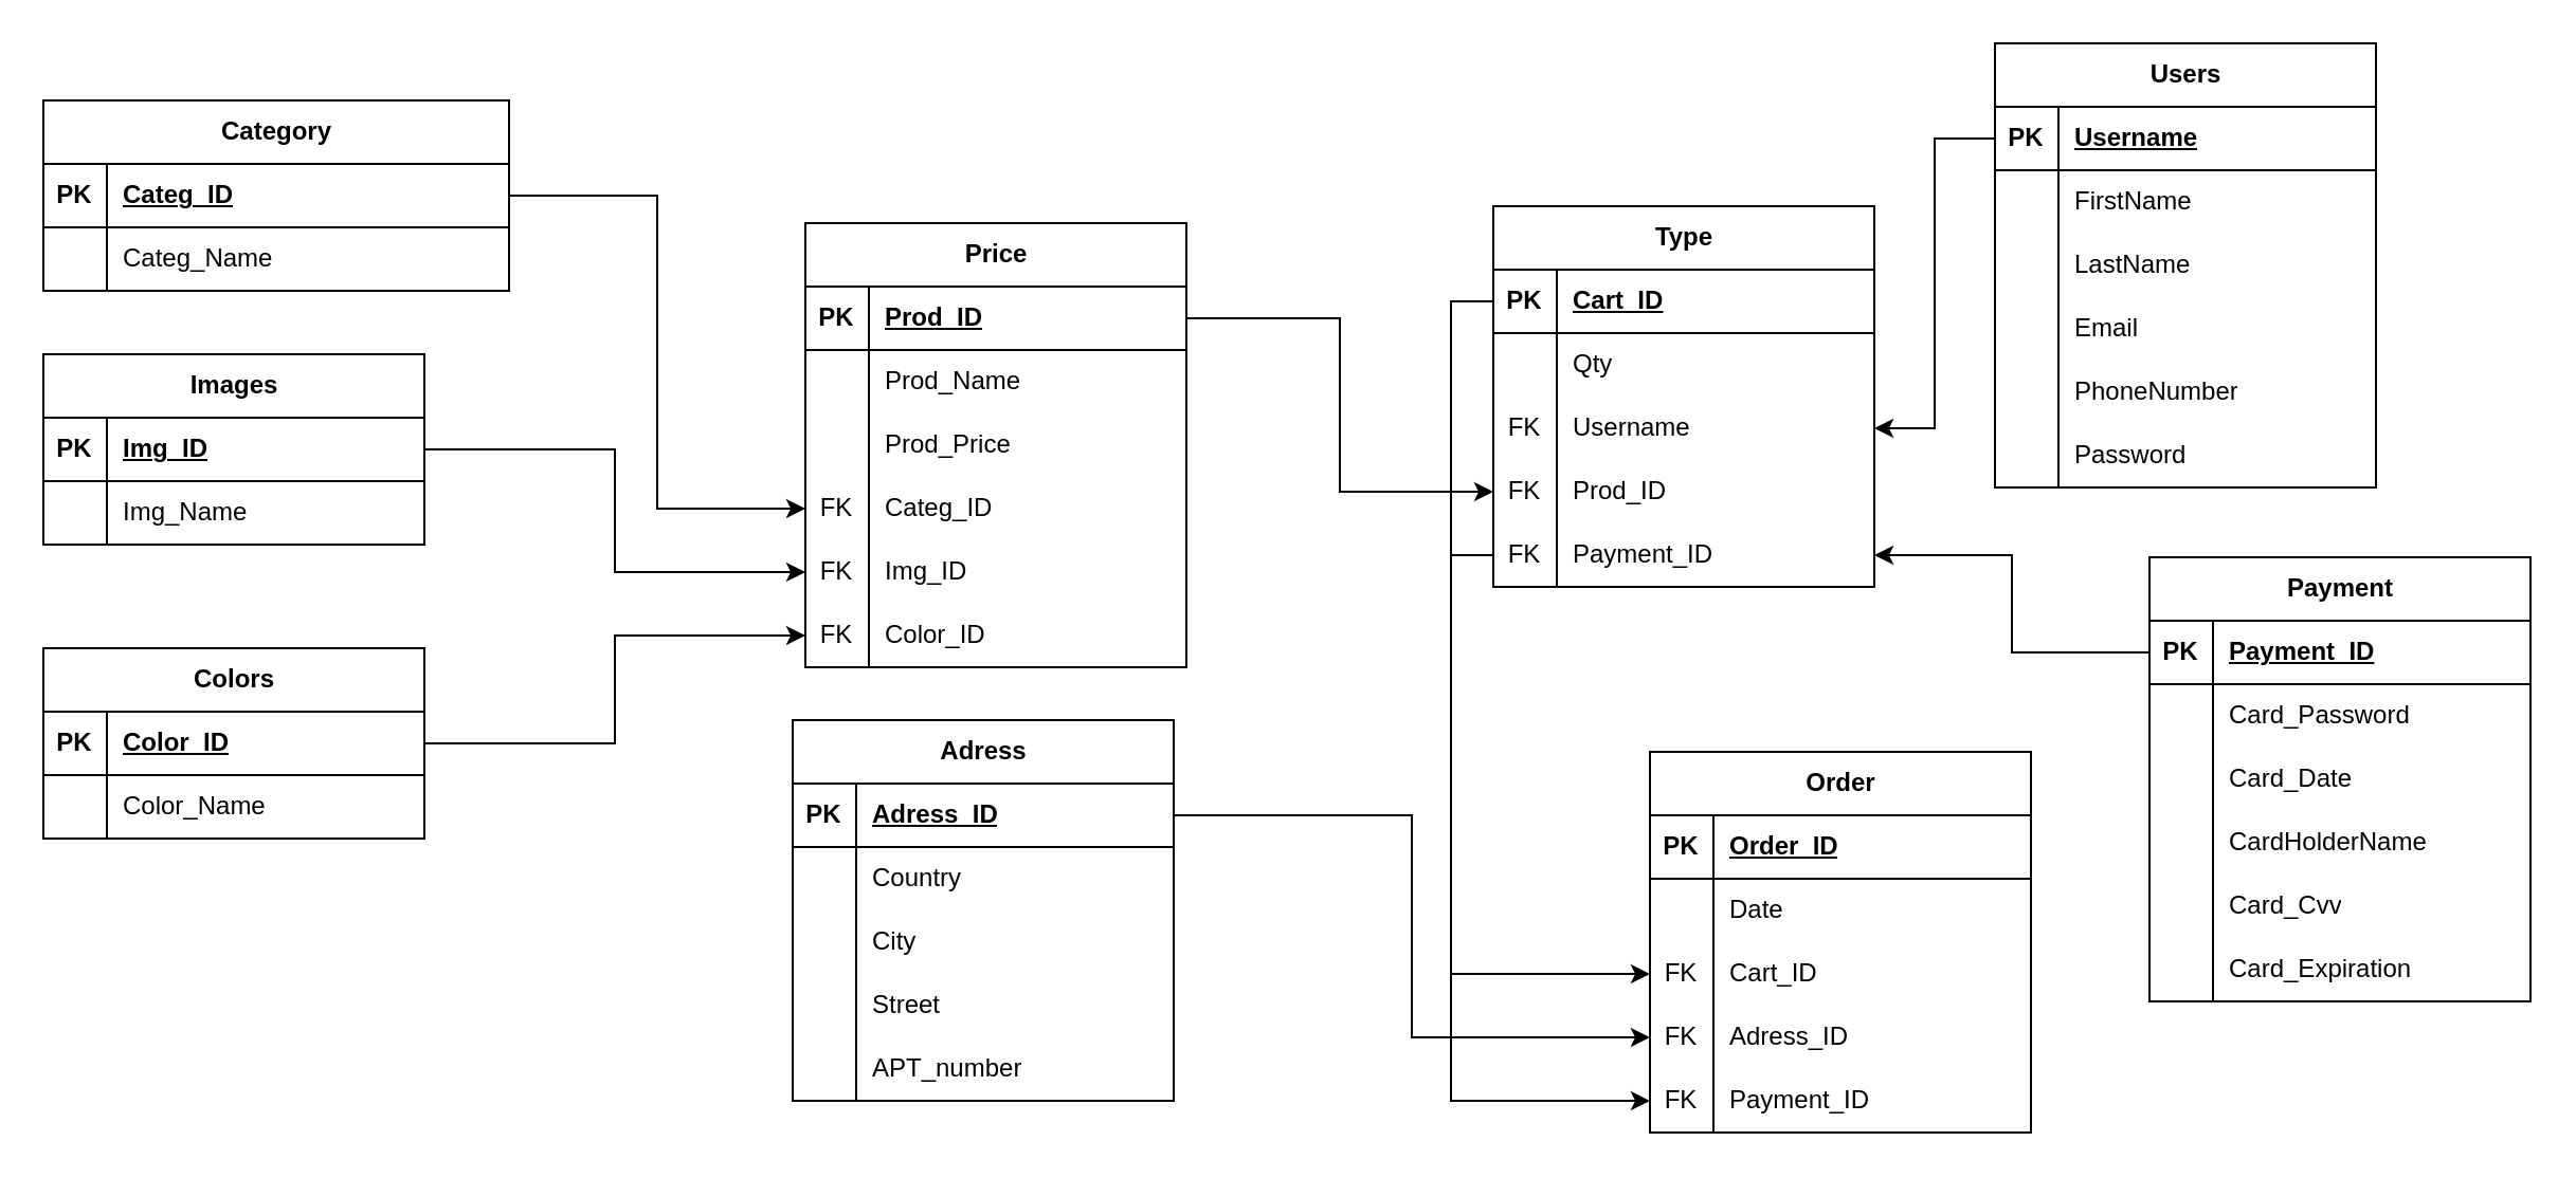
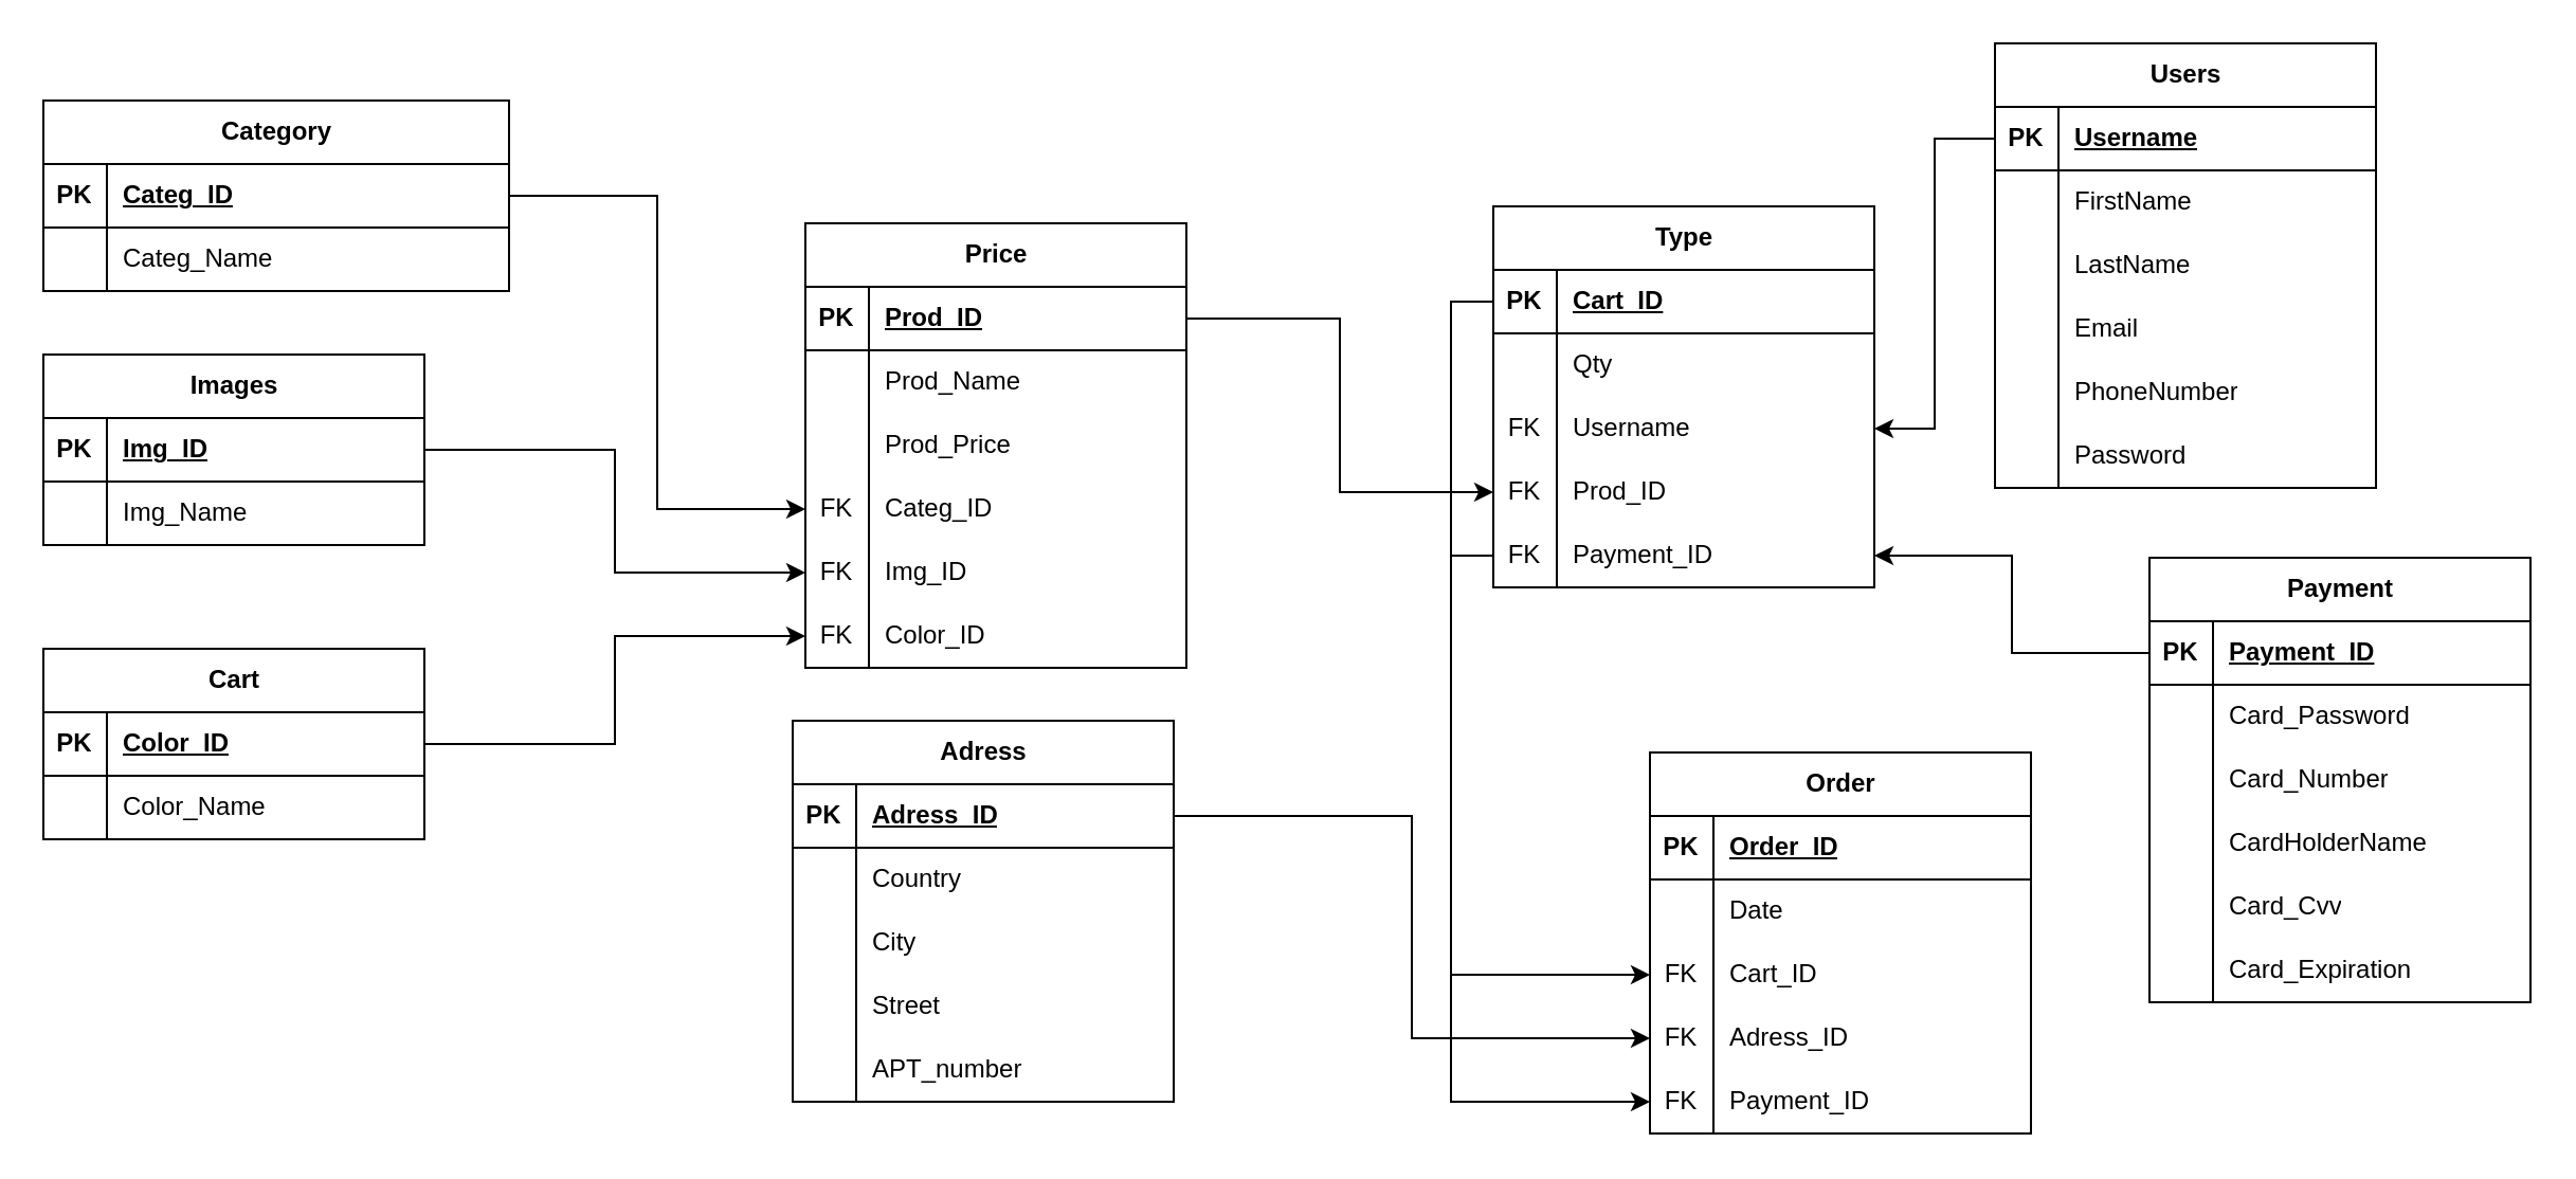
- <mxCell id="108" value="Colors" style="shape=table;startSize=30;container=1;collapsible=1;childLayout=tableLayout;fixedRows=1;rowLines=0;fontStyle=1;align=center;resizeLast=1;html=1;" parent="1" vertex="1"><mxGeometry x="20" y="306" width="180" height="90" as="geometry" /></mxCell>
+ <mxCell id="108" value="Cart" style="shape=table;startSize=30;container=1;collapsible=1;childLayout=tableLayout;fixedRows=1;rowLines=0;fontStyle=1;align=center;resizeLast=1;html=1;" parent="1" vertex="1"><mxGeometry x="20" y="306" width="180" height="90" as="geometry" /></mxCell>
- <mxCell id="47" value="Card_Date" style="shape=partialRectangle;connectable=0;fillColor=none;top=0;left=0;bottom=0;right=0;align=left;spacingLeft=6;overflow=hidden;whiteSpace=wrap;html=1;" parent="45" vertex="1"><mxGeometry x="30" width="150" height="30" as="geometry"><mxRectangle width="150" height="30" as="alternateBounds" /></mxGeometry></mxCell>
+ <mxCell id="47" value="Card_Number" style="shape=partialRectangle;connectable=0;fillColor=none;top=0;left=0;bottom=0;right=0;align=left;spacingLeft=6;overflow=hidden;whiteSpace=wrap;html=1;" parent="45" vertex="1"><mxGeometry x="30" width="150" height="30" as="geometry"><mxRectangle width="150" height="30" as="alternateBounds" /></mxGeometry></mxCell>
